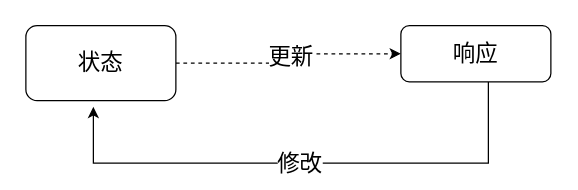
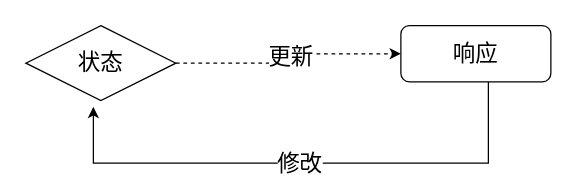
- <mxCell id="4" value="状态" style="rounded=1;whiteSpace=wrap;html=1;fontFamily=Lucida Console;fontSize=18;" parent="1" vertex="1"><mxGeometry x="20" y="20" width="120" height="60" as="geometry" /></mxCell>
+ <mxCell id="4" value="状态" style="rhombus;whiteSpace=wrap;html=1;fontFamily=Lucida Console;fontSize=18;" parent="1" vertex="1"><mxGeometry x="20" y="20" width="120" height="60" as="geometry" /></mxCell>
